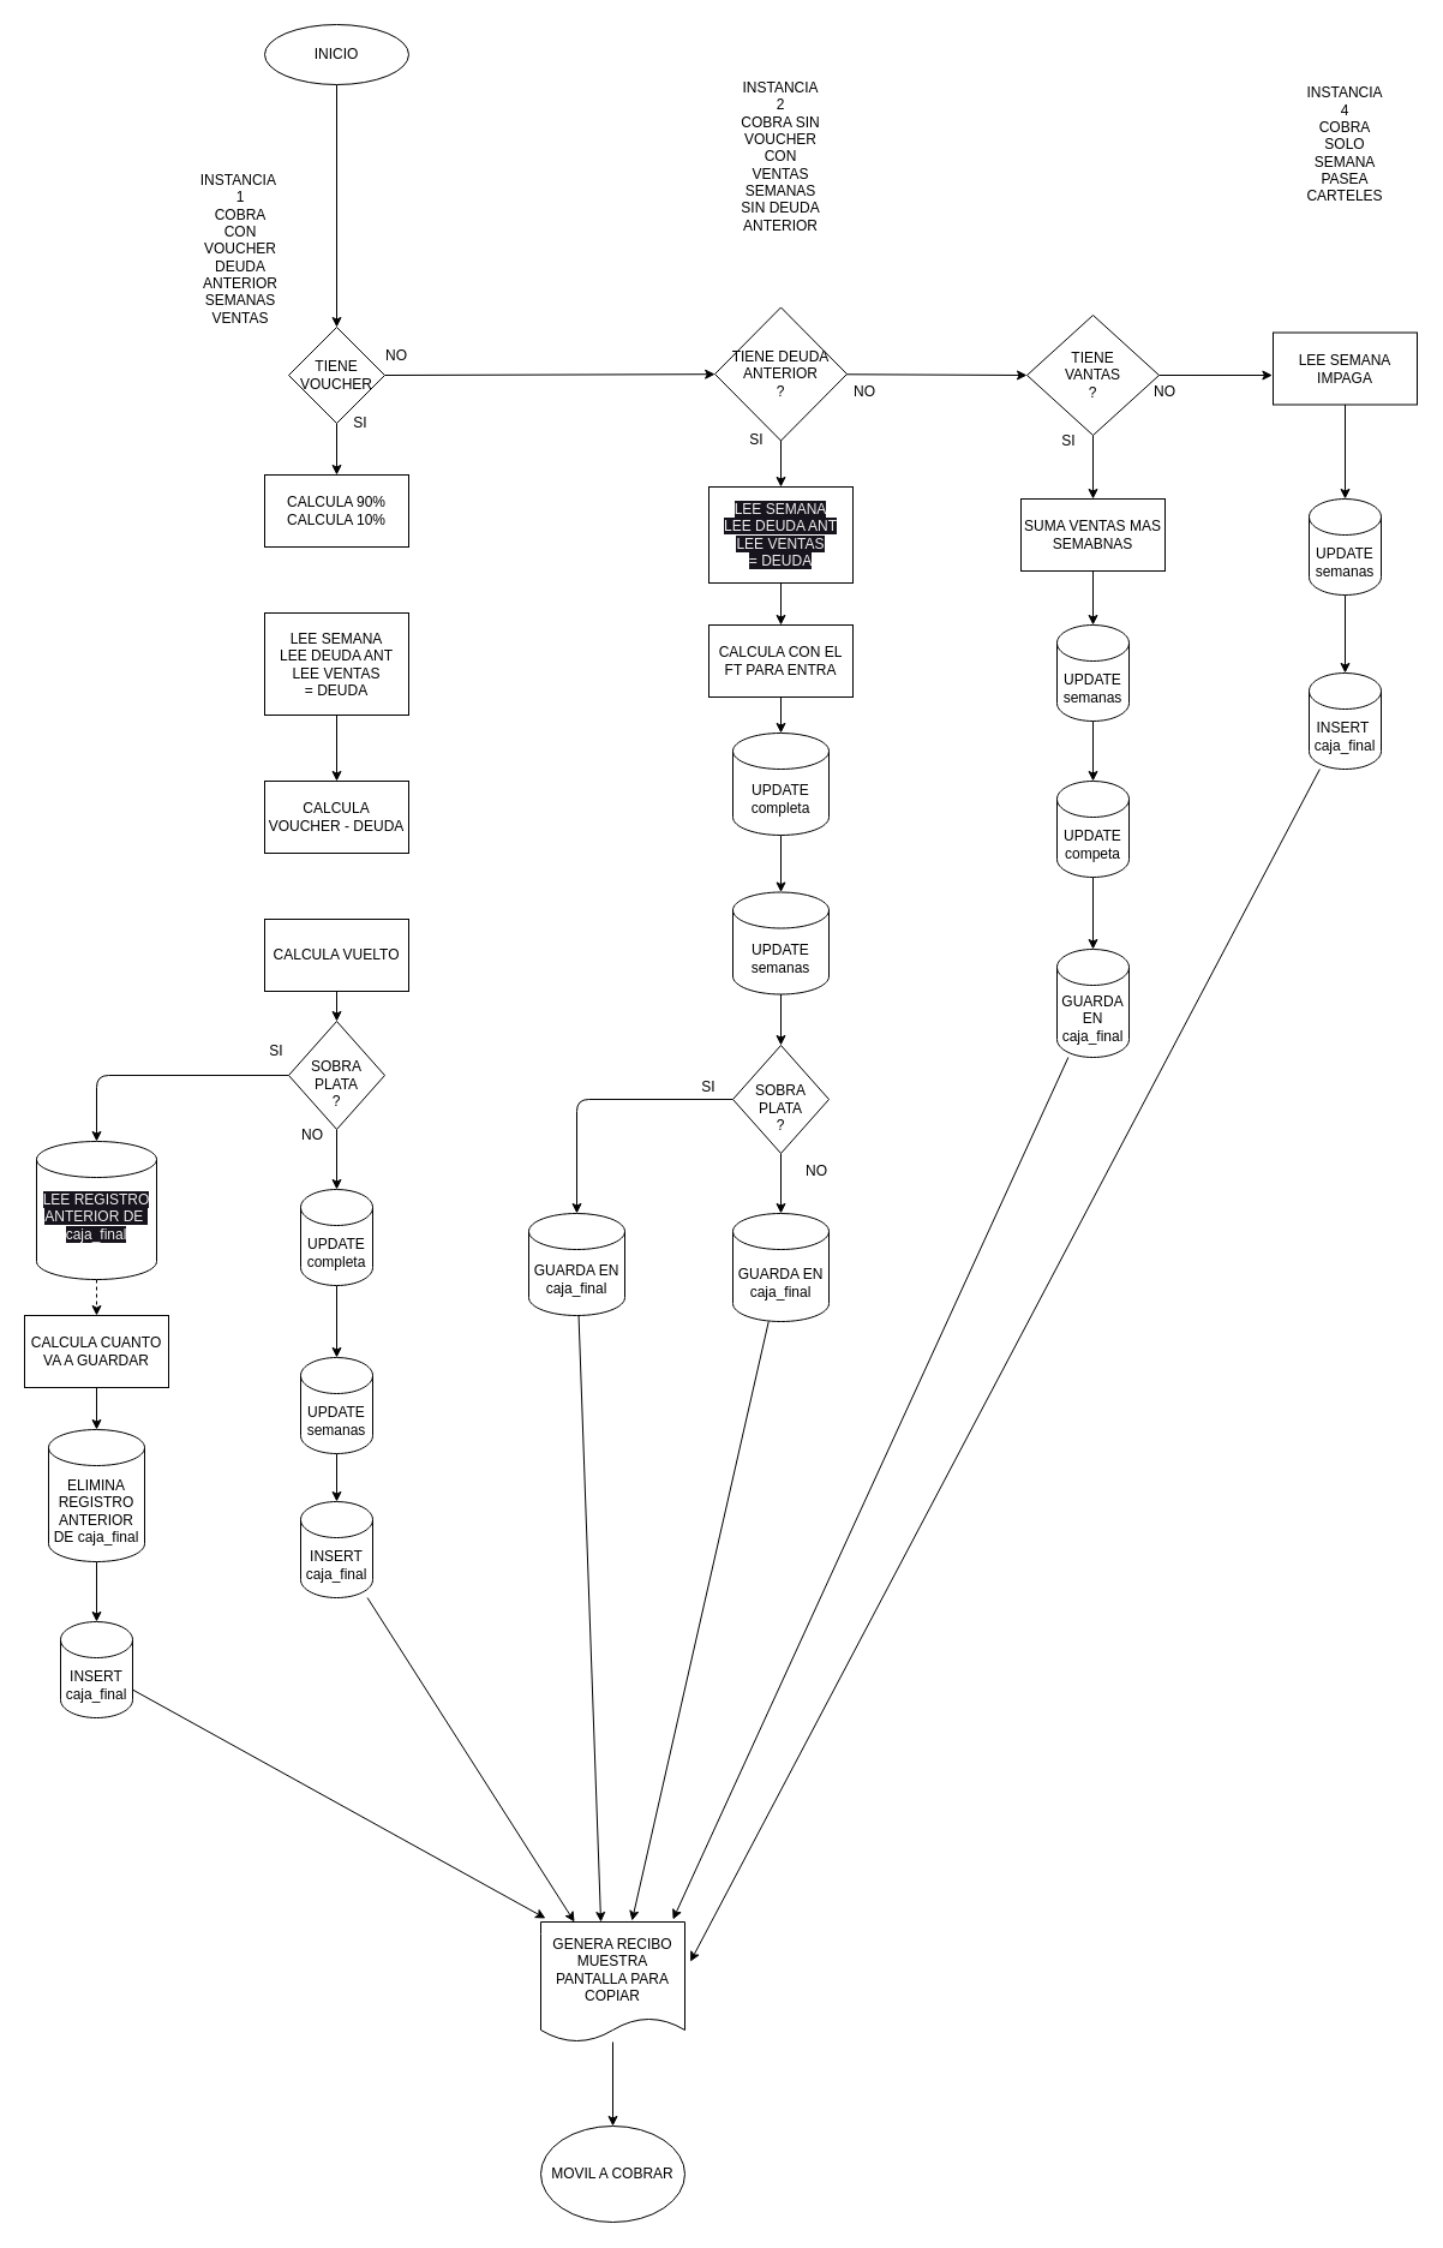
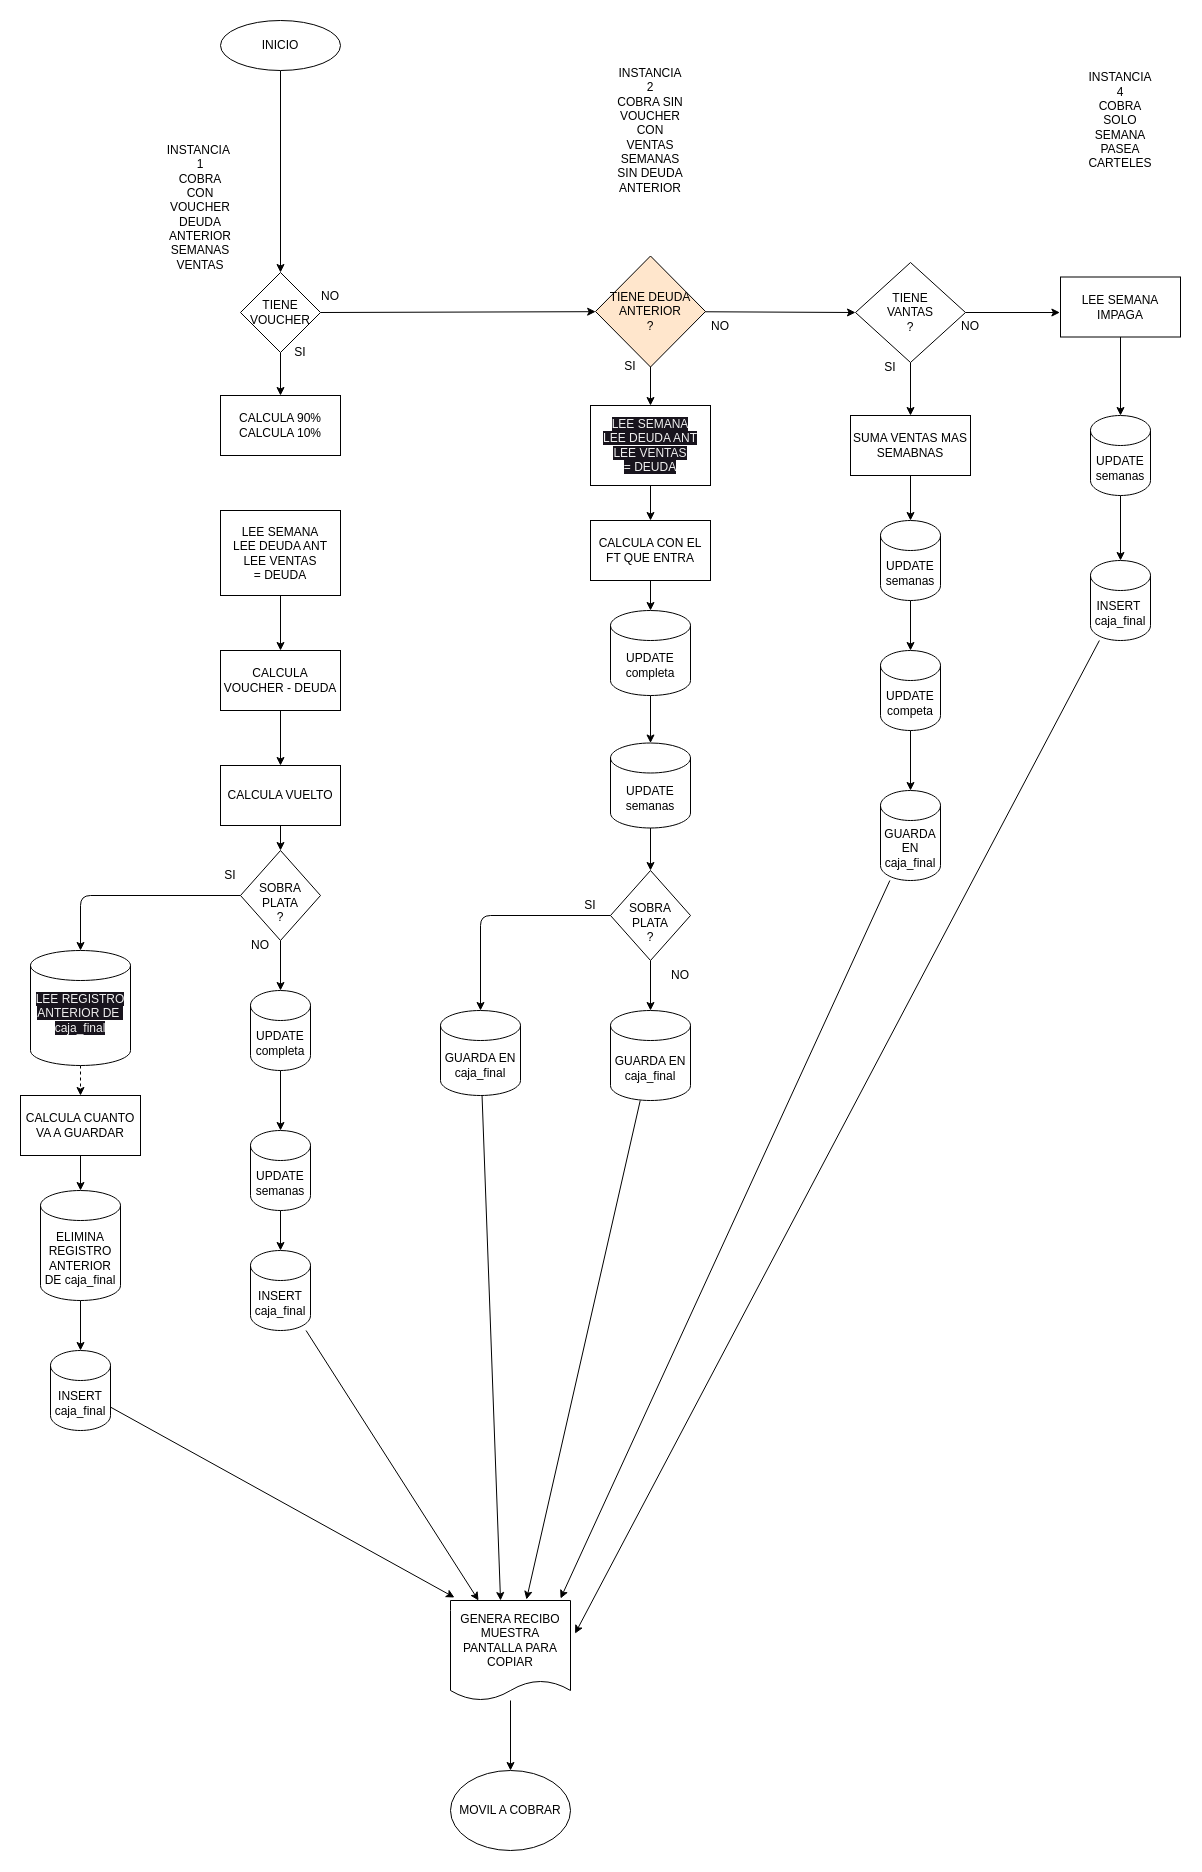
- <mxCell id="14" value="TIENE DEUDA ANTERIOR&lt;br&gt;?" style="rhombus;whiteSpace=wrap;html=1;" parent="1" vertex="1"><mxGeometry x="595" y="255.5" width="110" height="111" as="geometry" /></mxCell>
+ <mxCell id="14" value="TIENE DEUDA ANTERIOR&lt;br&gt;?" style="rhombus;whiteSpace=wrap;html=1;fillColor=#ffe6cc;" parent="1" vertex="1"><mxGeometry x="595" y="255.5" width="110" height="111" as="geometry" /></mxCell>
- <mxCell id="20" value="CALCULA CON EL FT PARA ENTRA" style="rounded=0;whiteSpace=wrap;html=1;" parent="1" vertex="1"><mxGeometry x="590" y="520" width="120" height="60" as="geometry" /></mxCell>
+ <mxCell id="20" value="CALCULA CON EL FT QUE ENTRA" style="rounded=0;whiteSpace=wrap;html=1;" parent="1" vertex="1"><mxGeometry x="590" y="520" width="120" height="60" as="geometry" /></mxCell>
+ <mxCell id="25" value="" style="edgeStyle=none;html=1;" edge="1" parent="1" source="26" target="32"><mxGeometry relative="1" as="geometry" /></mxCell>
